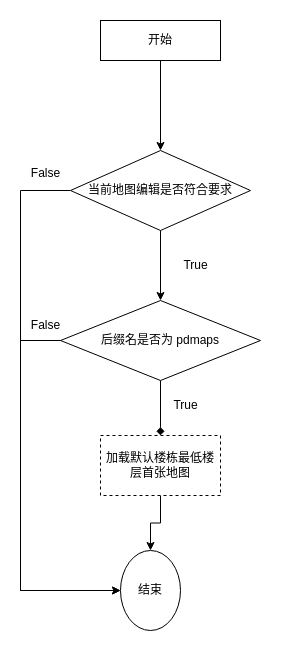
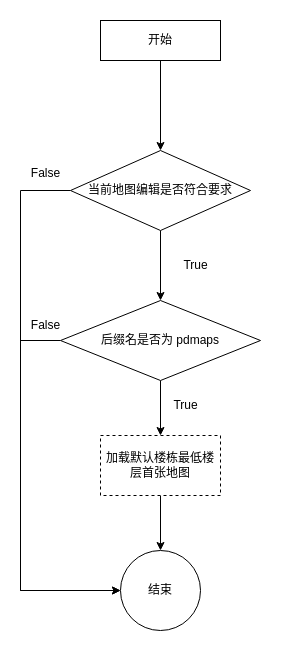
- <mxCell id="5" value="" style="edgeStyle=orthogonalEdgeStyle;rounded=0;orthogonalLoop=1;jettySize=auto;html=1;endArrow=diamond;" edge="1" parent="1" source="7" target="9"><mxGeometry relative="1" as="geometry" /></mxCell>
+ <mxCell id="5" value="" style="edgeStyle=orthogonalEdgeStyle;rounded=0;orthogonalLoop=1;jettySize=auto;html=1;" edge="1" parent="1" source="7" target="9"><mxGeometry relative="1" as="geometry" /></mxCell>
- <mxCell id="13" value="结束" style="ellipse;whiteSpace=wrap;html=1;aspect=fixed;" vertex="1" parent="1"><mxGeometry x="120" y="550" width="60" height="80" as="geometry" /></mxCell>
+ <mxCell id="13" value="结束" style="ellipse;whiteSpace=wrap;html=1;aspect=fixed;" vertex="1" parent="1"><mxGeometry x="120" y="550" width="80" height="80" as="geometry" /></mxCell>
